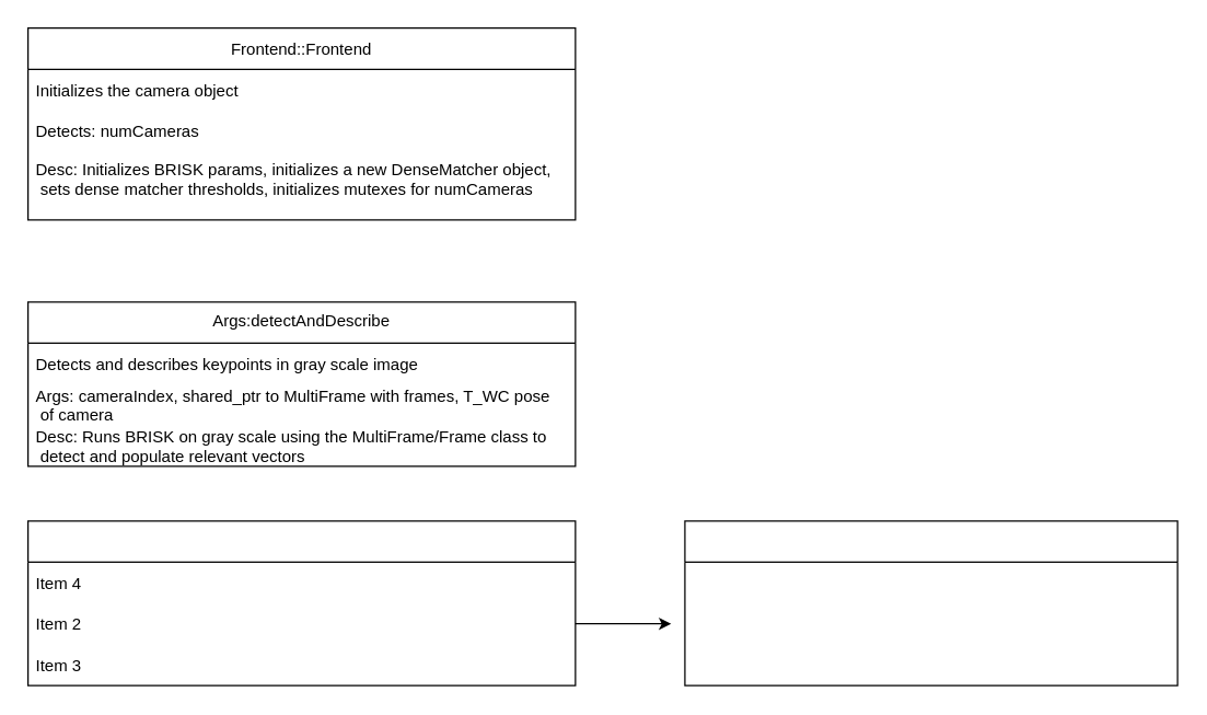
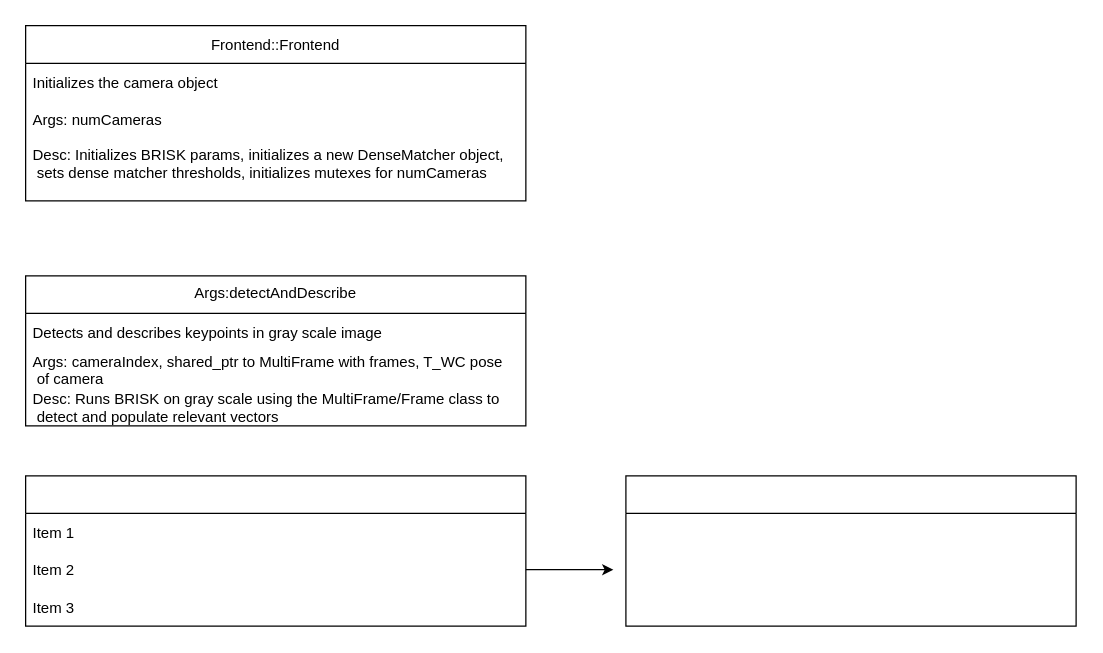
- <mxCell id="4" value="Detects: numCameras" style="text;strokeColor=none;fillColor=none;align=left;verticalAlign=middle;spacingLeft=4;spacingRight=4;overflow=hidden;points=[[0,0.5],[1,0.5]];portConstraint=eastwest;rotatable=0;" vertex="1" parent="2"><mxGeometry y="60" width="400" height="30" as="geometry" /></mxCell>
+ <mxCell id="4" value="Args: numCameras" style="text;strokeColor=none;fillColor=none;align=left;verticalAlign=middle;spacingLeft=4;spacingRight=4;overflow=hidden;points=[[0,0.5],[1,0.5]];portConstraint=eastwest;rotatable=0;" vertex="1" parent="2"><mxGeometry y="60" width="400" height="30" as="geometry" /></mxCell>
- <mxCell id="10" value="Frontend::dataAssociationAndInitialization" style="swimlane;fontStyle=0;childLayout=stackLayout;horizontal=1;startSize=30;horizontalStack=0;resizeParent=1;resizeParentMax=0;resizeLast=0;collapsible=1;marginBottom=0;verticalAlign=top;fontColor=#FFFFFF;" vertex="1" parent="1"><mxGeometry x="20" y="380" width="400" height="120" as="geometry" /></mxCell>
+ <mxCell id="10" value="MultiFrame::dataAssociationAndInitialization" style="swimlane;fontStyle=0;childLayout=stackLayout;horizontal=1;startSize=30;horizontalStack=0;resizeParent=1;resizeParentMax=0;resizeLast=0;collapsible=1;marginBottom=0;verticalAlign=top;fontColor=#FFFFFF;" vertex="1" parent="1"><mxGeometry x="20" y="380" width="400" height="120" as="geometry" /></mxCell>
- <mxCell id="11" value="Item 4" style="text;strokeColor=none;fillColor=none;align=left;verticalAlign=middle;spacingLeft=4;spacingRight=4;overflow=hidden;points=[[0,0.5],[1,0.5]];portConstraint=eastwest;rotatable=0;" vertex="1" parent="10"><mxGeometry y="30" width="400" height="30" as="geometry" /></mxCell>
+ <mxCell id="11" value="Item 1" style="text;strokeColor=none;fillColor=none;align=left;verticalAlign=middle;spacingLeft=4;spacingRight=4;overflow=hidden;points=[[0,0.5],[1,0.5]];portConstraint=eastwest;rotatable=0;" vertex="1" parent="10"><mxGeometry y="30" width="400" height="30" as="geometry" /></mxCell>
